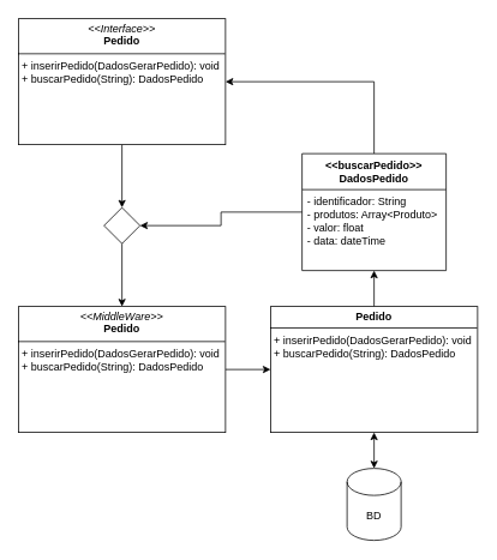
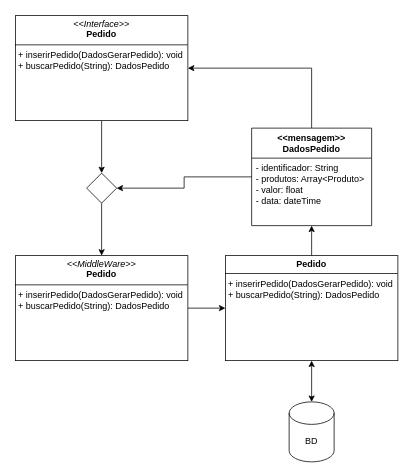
- <mxCell id="4" value="&amp;lt;&amp;lt;buscarPedido&amp;gt;&amp;gt;&lt;div&gt;DadosPedido&lt;/div&gt;" style="swimlane;fontStyle=1;align=center;verticalAlign=top;childLayout=stackLayout;horizontal=1;startSize=40;horizontalStack=0;resizeParent=1;resizeParentMax=0;resizeLast=0;collapsible=1;marginBottom=0;whiteSpace=wrap;html=1;" vertex="1" parent="1"><mxGeometry x="335" y="170" width="160" height="130" as="geometry" /></mxCell>
+ <mxCell id="4" value="&amp;lt;&amp;lt;mensagem&amp;gt;&amp;gt;&lt;div&gt;DadosPedido&lt;/div&gt;" style="swimlane;fontStyle=1;align=center;verticalAlign=top;childLayout=stackLayout;horizontal=1;startSize=40;horizontalStack=0;resizeParent=1;resizeParentMax=0;resizeLast=0;collapsible=1;marginBottom=0;whiteSpace=wrap;html=1;" vertex="1" parent="1"><mxGeometry x="335" y="170" width="160" height="130" as="geometry" /></mxCell>
- <mxCell id="15" value="BD" style="shape=cylinder3;whiteSpace=wrap;html=1;boundedLbl=1;backgroundOutline=1;size=15;" vertex="1" parent="1"><mxGeometry x="385" y="520" width="60" height="80" as="geometry" /></mxCell>
+ <mxCell id="15" value="BD" style="shape=cylinder3;whiteSpace=wrap;html=1;boundedLbl=1;backgroundOutline=1;size=15;" vertex="1" parent="1"><mxGeometry x="385" y="535" width="60" height="80" as="geometry" /></mxCell>
